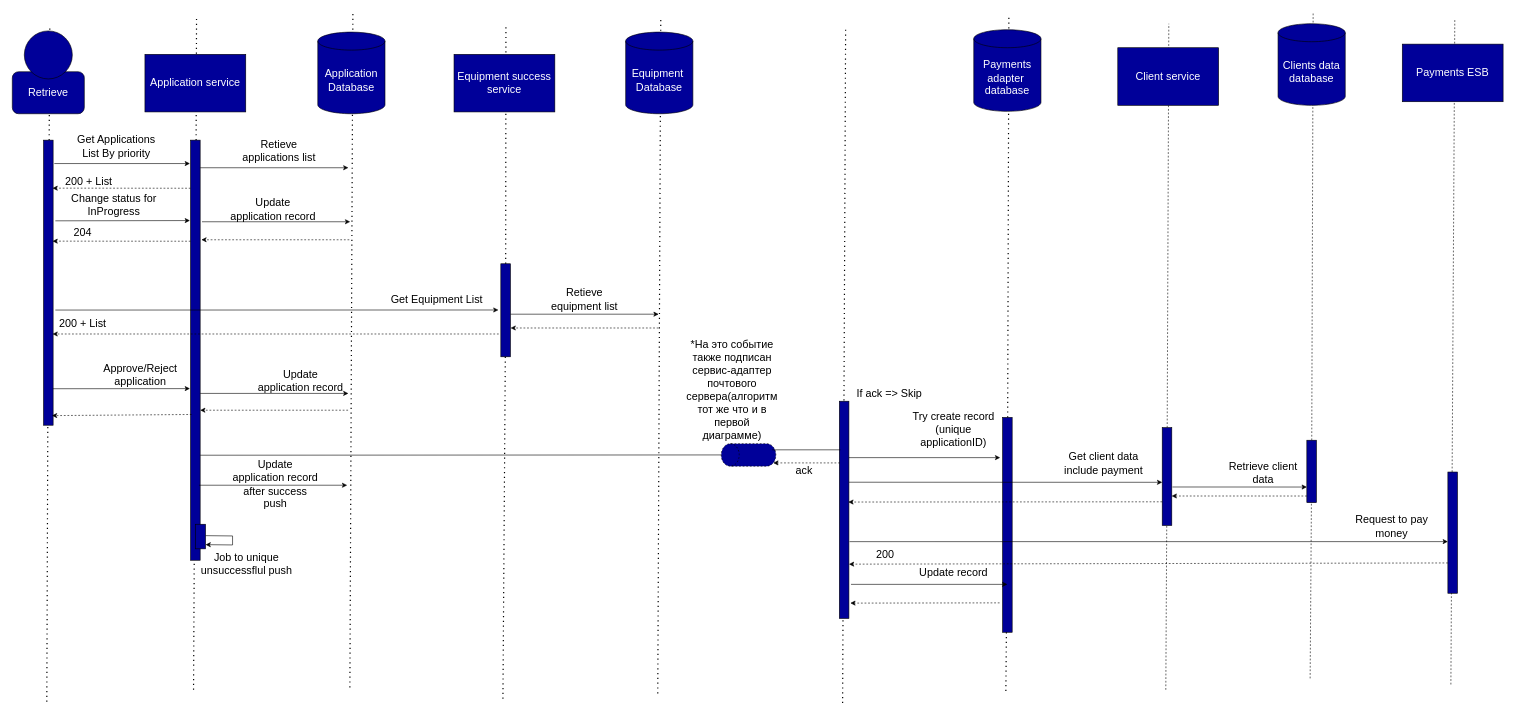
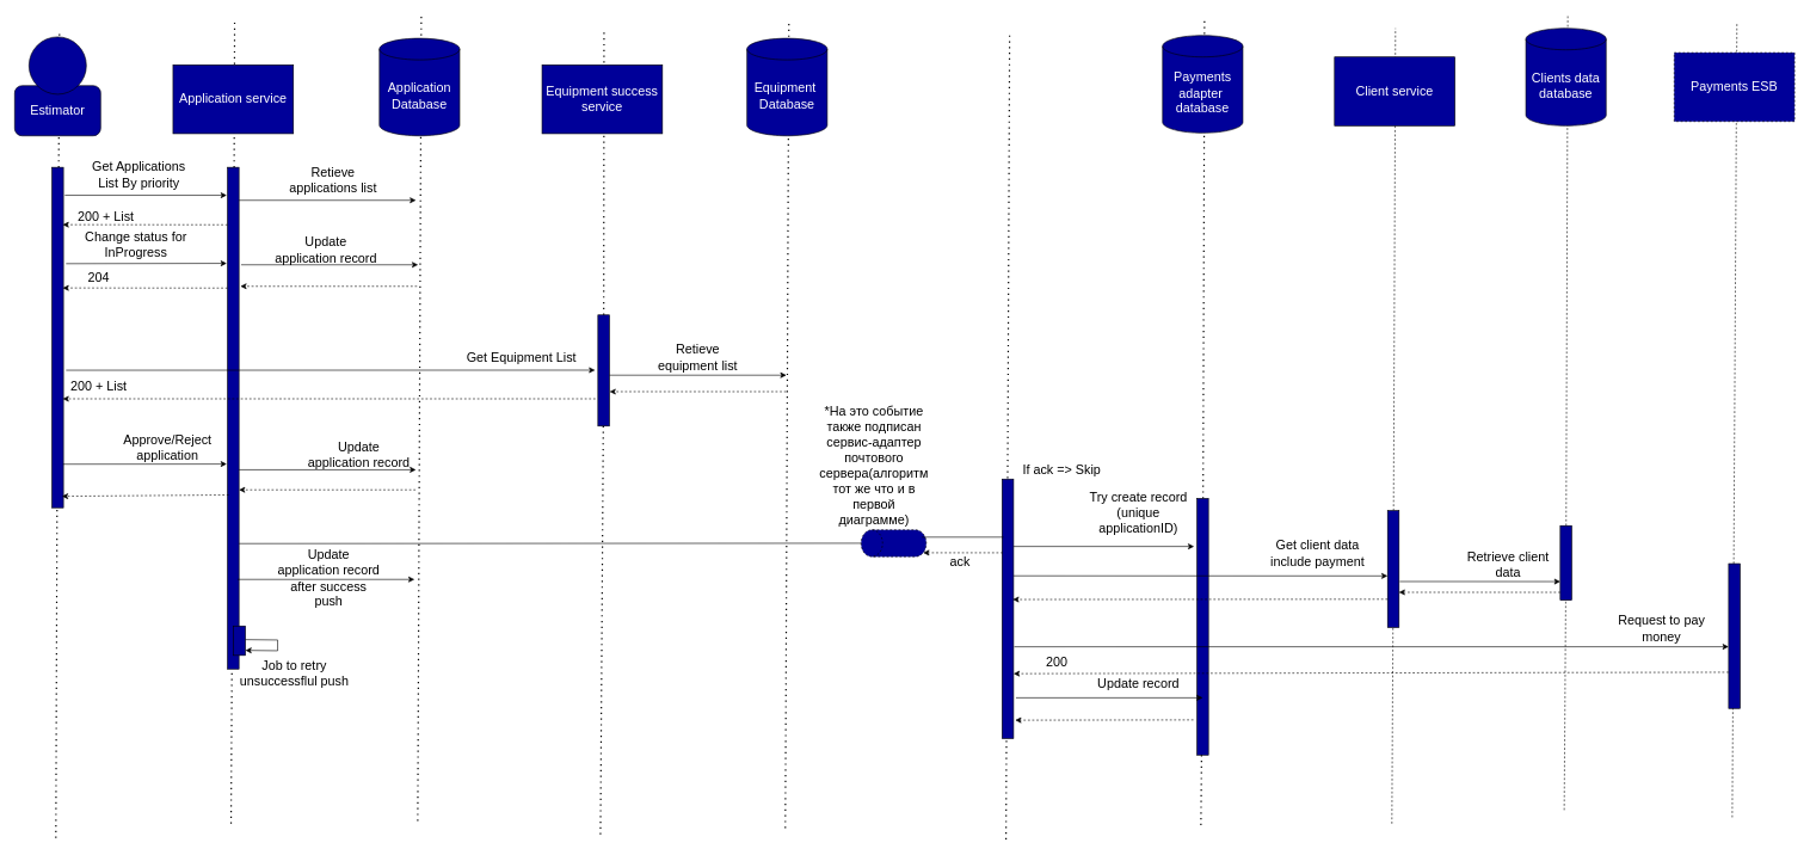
- <mxCell id="80" value="Payments ESB" style="rounded=0;whiteSpace=wrap;html=1;fontSize=18;fontColor=#FFFFFF;strokeColor=#000000;fillColor=#000099;" vertex="1" parent="1"><mxGeometry x="2336" y="73" width="168" height="96" as="geometry" /></mxCell>
+ <mxCell id="80" value="Payments ESB" style="rounded=0;whiteSpace=wrap;html=1;fontSize=18;fontColor=#FFFFFF;strokeColor=#000000;fillColor=#000099;dashed=1;" vertex="1" parent="1"><mxGeometry x="2336" y="73" width="168" height="96" as="geometry" /></mxCell>
- <mxCell id="11" value="&lt;font color=&quot;#ffffff&quot; style=&quot;font-size: 18px;&quot;&gt;Retrieve&lt;/font&gt;" style="rounded=1;whiteSpace=wrap;html=1;fillColor=#000099;" vertex="1" parent="1"><mxGeometry x="20" y="119" width="120" height="70" as="geometry" /></mxCell>
+ <mxCell id="11" value="&lt;font color=&quot;#ffffff&quot; style=&quot;font-size: 18px;&quot;&gt;Estimator&lt;/font&gt;" style="rounded=1;whiteSpace=wrap;html=1;fillColor=#000099;" vertex="1" parent="1"><mxGeometry x="20" y="119" width="120" height="70" as="geometry" /></mxCell>
- <mxCell id="56" value="&lt;font color=&quot;#000000&quot;&gt;Job to unique&lt;br&gt;unsuccessflul push&lt;br&gt;&lt;/font&gt;" style="text;html=1;align=center;verticalAlign=middle;resizable=0;points=[];autosize=1;strokeColor=none;fillColor=none;fontSize=18;fontColor=#FFFFFF;" vertex="1" parent="1"><mxGeometry x="325" y="911.5" width="170" height="55" as="geometry" /></mxCell>
+ <mxCell id="56" value="&lt;font color=&quot;#000000&quot;&gt;Job to retry&lt;br&gt;unsuccessflul push&lt;br&gt;&lt;/font&gt;" style="text;html=1;align=center;verticalAlign=middle;resizable=0;points=[];autosize=1;strokeColor=none;fillColor=none;fontSize=18;fontColor=#FFFFFF;" vertex="1" parent="1"><mxGeometry x="325" y="911.5" width="170" height="55" as="geometry" /></mxCell>
